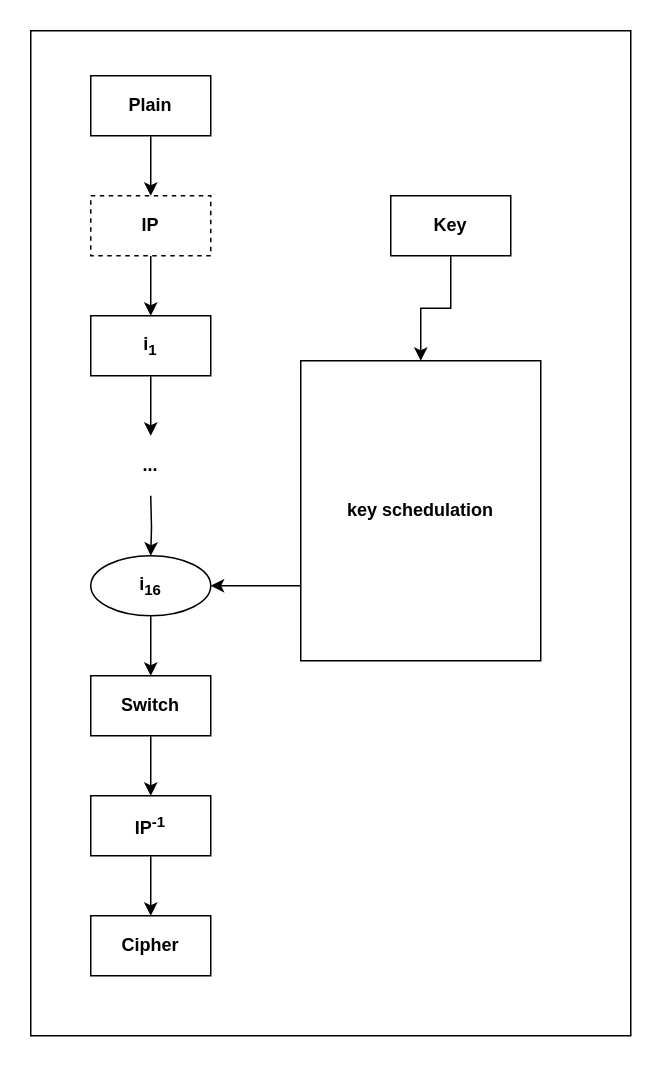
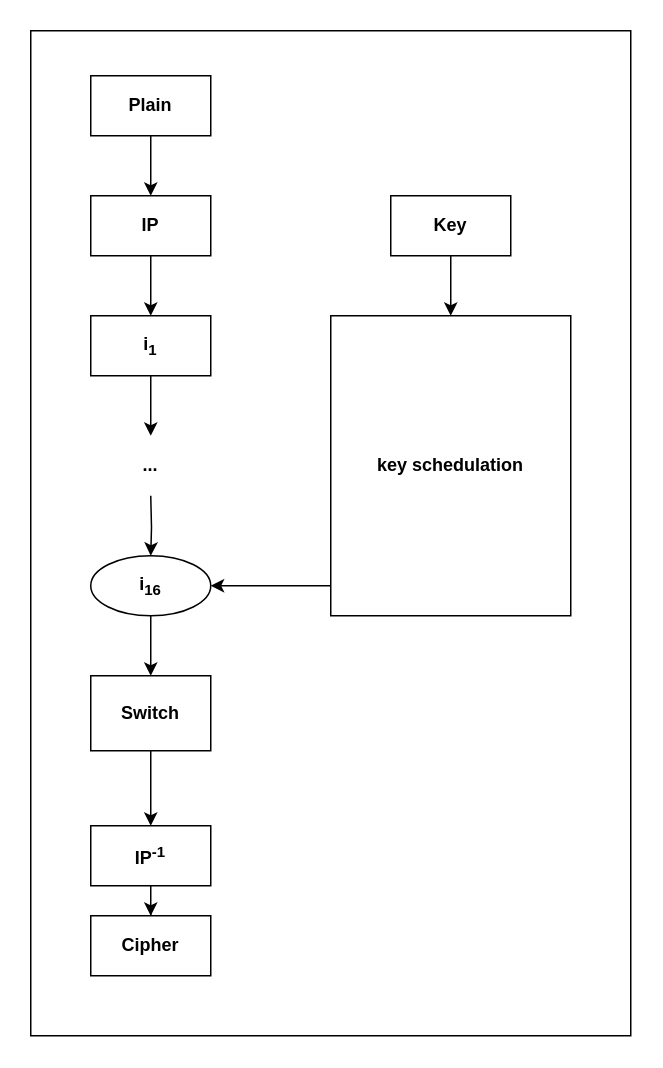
- <mxCell id="7" value="IP" style="rounded=0;whiteSpace=wrap;html=1;fontStyle=1;dashed=1;" vertex="1" parent="1"><mxGeometry x="60" y="130" width="80" height="40" as="geometry" /></mxCell>
+ <mxCell id="7" value="IP" style="rounded=0;whiteSpace=wrap;html=1;fontStyle=1" vertex="1" parent="1"><mxGeometry x="60" y="130" width="80" height="40" as="geometry" /></mxCell>
- <mxCell id="18" value="key schedulation" style="rounded=0;whiteSpace=wrap;html=1;fontStyle=1" vertex="1" parent="1"><mxGeometry x="200" y="240" width="160" height="200" as="geometry" /></mxCell>
+ <mxCell id="18" value="key schedulation" style="rounded=0;whiteSpace=wrap;html=1;fontStyle=1" vertex="1" parent="1"><mxGeometry x="220" y="210" width="160" height="200" as="geometry" /></mxCell>
- <mxCell id="13" value="Switch" style="rounded=0;whiteSpace=wrap;html=1;fontStyle=1" vertex="1" parent="1"><mxGeometry x="60" y="450" width="80" height="40" as="geometry" /></mxCell>
+ <mxCell id="13" value="Switch" style="rounded=0;whiteSpace=wrap;html=1;fontStyle=1" vertex="1" parent="1"><mxGeometry x="60" y="450" width="80" height="50" as="geometry" /></mxCell>
- <mxCell id="15" value="IP&lt;sup&gt;-1&lt;/sup&gt;" style="rounded=0;whiteSpace=wrap;html=1;fontStyle=1" vertex="1" parent="1"><mxGeometry x="60" y="530" width="80" height="40" as="geometry" /></mxCell>
+ <mxCell id="15" value="IP&lt;sup&gt;-1&lt;/sup&gt;" style="rounded=0;whiteSpace=wrap;html=1;fontStyle=1" vertex="1" parent="1"><mxGeometry x="60" y="550" width="80" height="40" as="geometry" /></mxCell>
